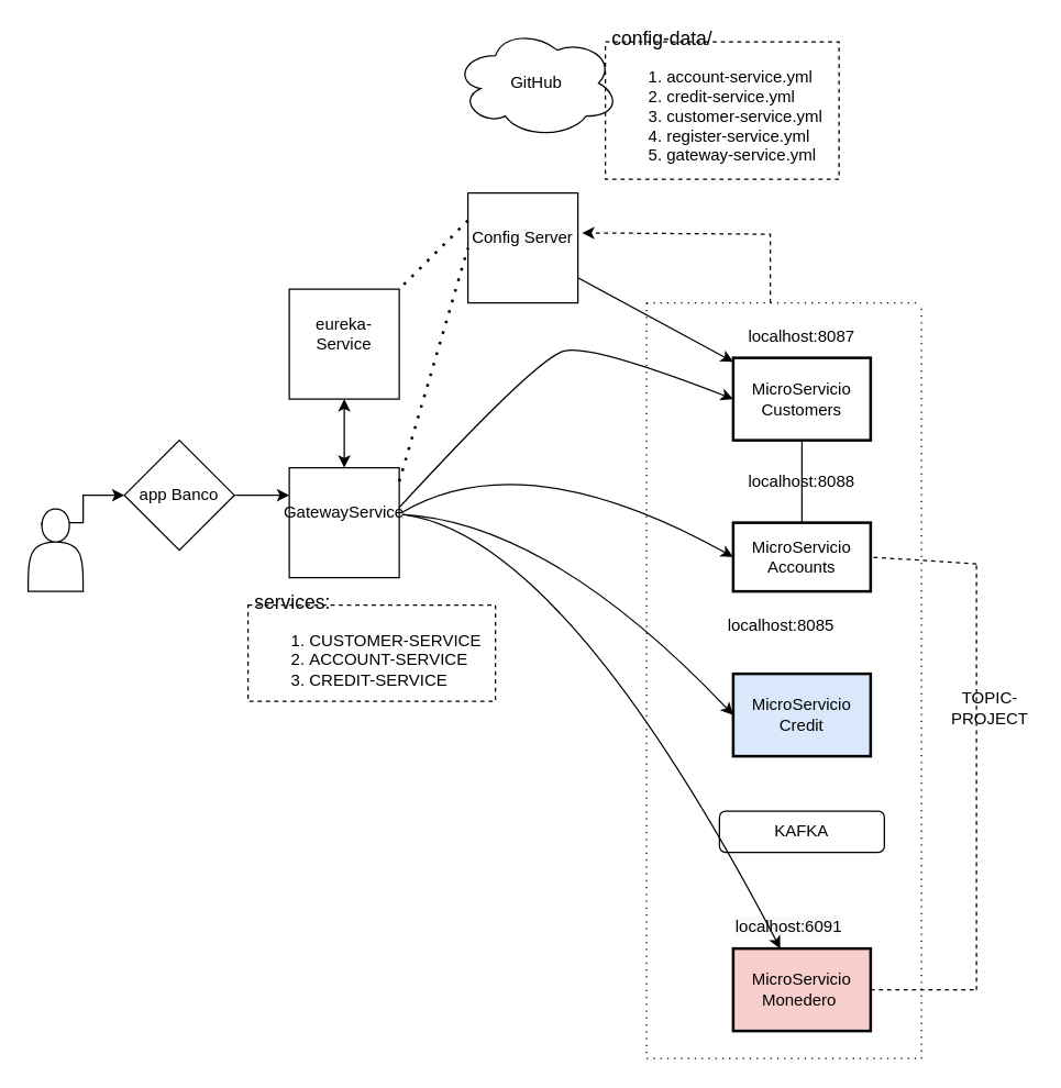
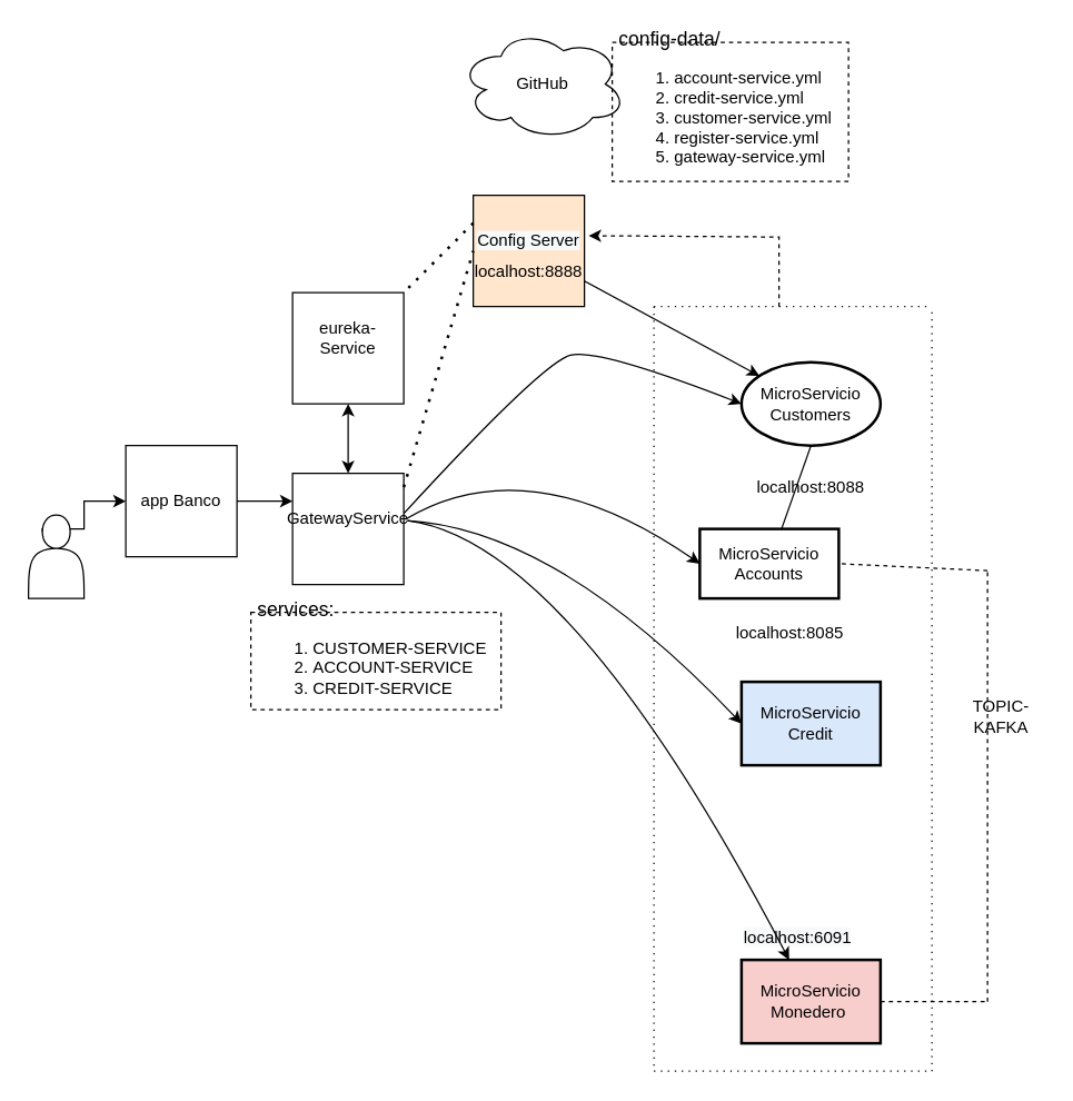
- <mxCell id="21" value="&#10;&lt;span style=&quot;color: rgb(0, 0, 0); font-family: Helvetica; font-size: 12px; font-style: normal; font-variant-ligatures: normal; font-variant-caps: normal; font-weight: 400; letter-spacing: normal; orphans: 2; text-align: center; text-indent: 0px; text-transform: none; widows: 2; word-spacing: 0px; -webkit-text-stroke-width: 0px; background-color: rgb(248, 249, 250); text-decoration-thickness: initial; text-decoration-style: initial; text-decoration-color: initial; float: none; display: inline !important;&quot;&gt;Config Server&lt;/span&gt;&#10;&#10;" style="whiteSpace=wrap;html=1;aspect=fixed;" parent="1" vertex="1"><mxGeometry x="340" y="140" width="80" height="80" as="geometry" /></mxCell>
+ <mxCell id="21" value="&#10;&lt;span style=&quot;color: rgb(0, 0, 0); font-family: Helvetica; font-size: 12px; font-style: normal; font-variant-ligatures: normal; font-variant-caps: normal; font-weight: 400; letter-spacing: normal; orphans: 2; text-align: center; text-indent: 0px; text-transform: none; widows: 2; word-spacing: 0px; -webkit-text-stroke-width: 0px; background-color: rgb(248, 249, 250); text-decoration-thickness: initial; text-decoration-style: initial; text-decoration-color: initial; float: none; display: inline !important;&quot;&gt;Config Server&lt;/span&gt;&#10;&#10;" style="whiteSpace=wrap;html=1;aspect=fixed;fillColor=#ffe6cc;" parent="1" vertex="1"><mxGeometry x="340" y="140" width="80" height="80" as="geometry" /></mxCell>
+ <mxCell id="25" value="localhost:8888" style="text;html=1;strokeColor=none;fillColor=none;align=center;verticalAlign=middle;whiteSpace=wrap;rounded=0;dashed=1;dashPattern=1 4;" parent="1" vertex="1"><mxGeometry x="350" y="180" width="60" height="30" as="geometry" /></mxCell>
- <mxCell id="9" value="localhost:8087" style="text;html=1;strokeColor=none;fillColor=none;align=center;verticalAlign=middle;whiteSpace=wrap;rounded=0;dashed=1;dashPattern=1 4;" parent="8" vertex="1"><mxGeometry x="83" y="10" width="60" height="30" as="geometry" /></mxCell>
- <mxCell id="12" value="MicroServicio Customers" style="rounded=0;whiteSpace=wrap;html=1;absoluteArcSize=1;arcSize=14;strokeWidth=2;" parent="8" vertex="1"><mxGeometry x="63" y="40" width="100" height="60" as="geometry" /></mxCell>
+ <mxCell id="12" value="MicroServicio Customers" style="ellipse;whiteSpace=wrap;html=1;absoluteArcSize=1;arcSize=14;strokeWidth=2;" parent="8" vertex="1"><mxGeometry x="63" y="40" width="100" height="60" as="geometry" /></mxCell>
- <mxCell id="4" value="app Banco" style="rhombus;whiteSpace=wrap;html=1;aspect=fixed;" parent="1" vertex="1"><mxGeometry x="90" y="320" width="80" height="80" as="geometry" /></mxCell>
+ <mxCell id="4" value="app Banco" style="whiteSpace=wrap;html=1;aspect=fixed;" parent="1" vertex="1"><mxGeometry x="90" y="320" width="80" height="80" as="geometry" /></mxCell>
- <mxCell id="13" value="MicroServicio Accounts" style="rounded=0;whiteSpace=wrap;html=1;absoluteArcSize=1;arcSize=14;strokeWidth=2;" parent="8" vertex="1"><mxGeometry x="63" y="160" width="100" height="50" as="geometry" /></mxCell>
+ <mxCell id="13" value="MicroServicio Accounts" style="rounded=0;whiteSpace=wrap;html=1;absoluteArcSize=1;arcSize=14;strokeWidth=2;" parent="8" vertex="1"><mxGeometry x="33" y="160" width="100" height="50" as="geometry" /></mxCell>
- <mxCell id="35" value="TOPIC-PROJECT" style="text;html=1;strokeColor=none;fillColor=none;align=center;verticalAlign=middle;whiteSpace=wrap;rounded=0;" parent="1" vertex="1"><mxGeometry x="690" y="500" width="60" height="30" as="geometry" /></mxCell>
+ <mxCell id="35" value="TOPIC-KAFKA" style="text;html=1;strokeColor=none;fillColor=none;align=center;verticalAlign=middle;whiteSpace=wrap;rounded=0;" parent="1" vertex="1"><mxGeometry x="690" y="500" width="60" height="30" as="geometry" /></mxCell>
- <mxCell id="17" value="KAFKA" style="rounded=1;whiteSpace=wrap;html=1;" parent="8" vertex="1"><mxGeometry x="53" y="370" width="120" height="30" as="geometry" /></mxCell>
